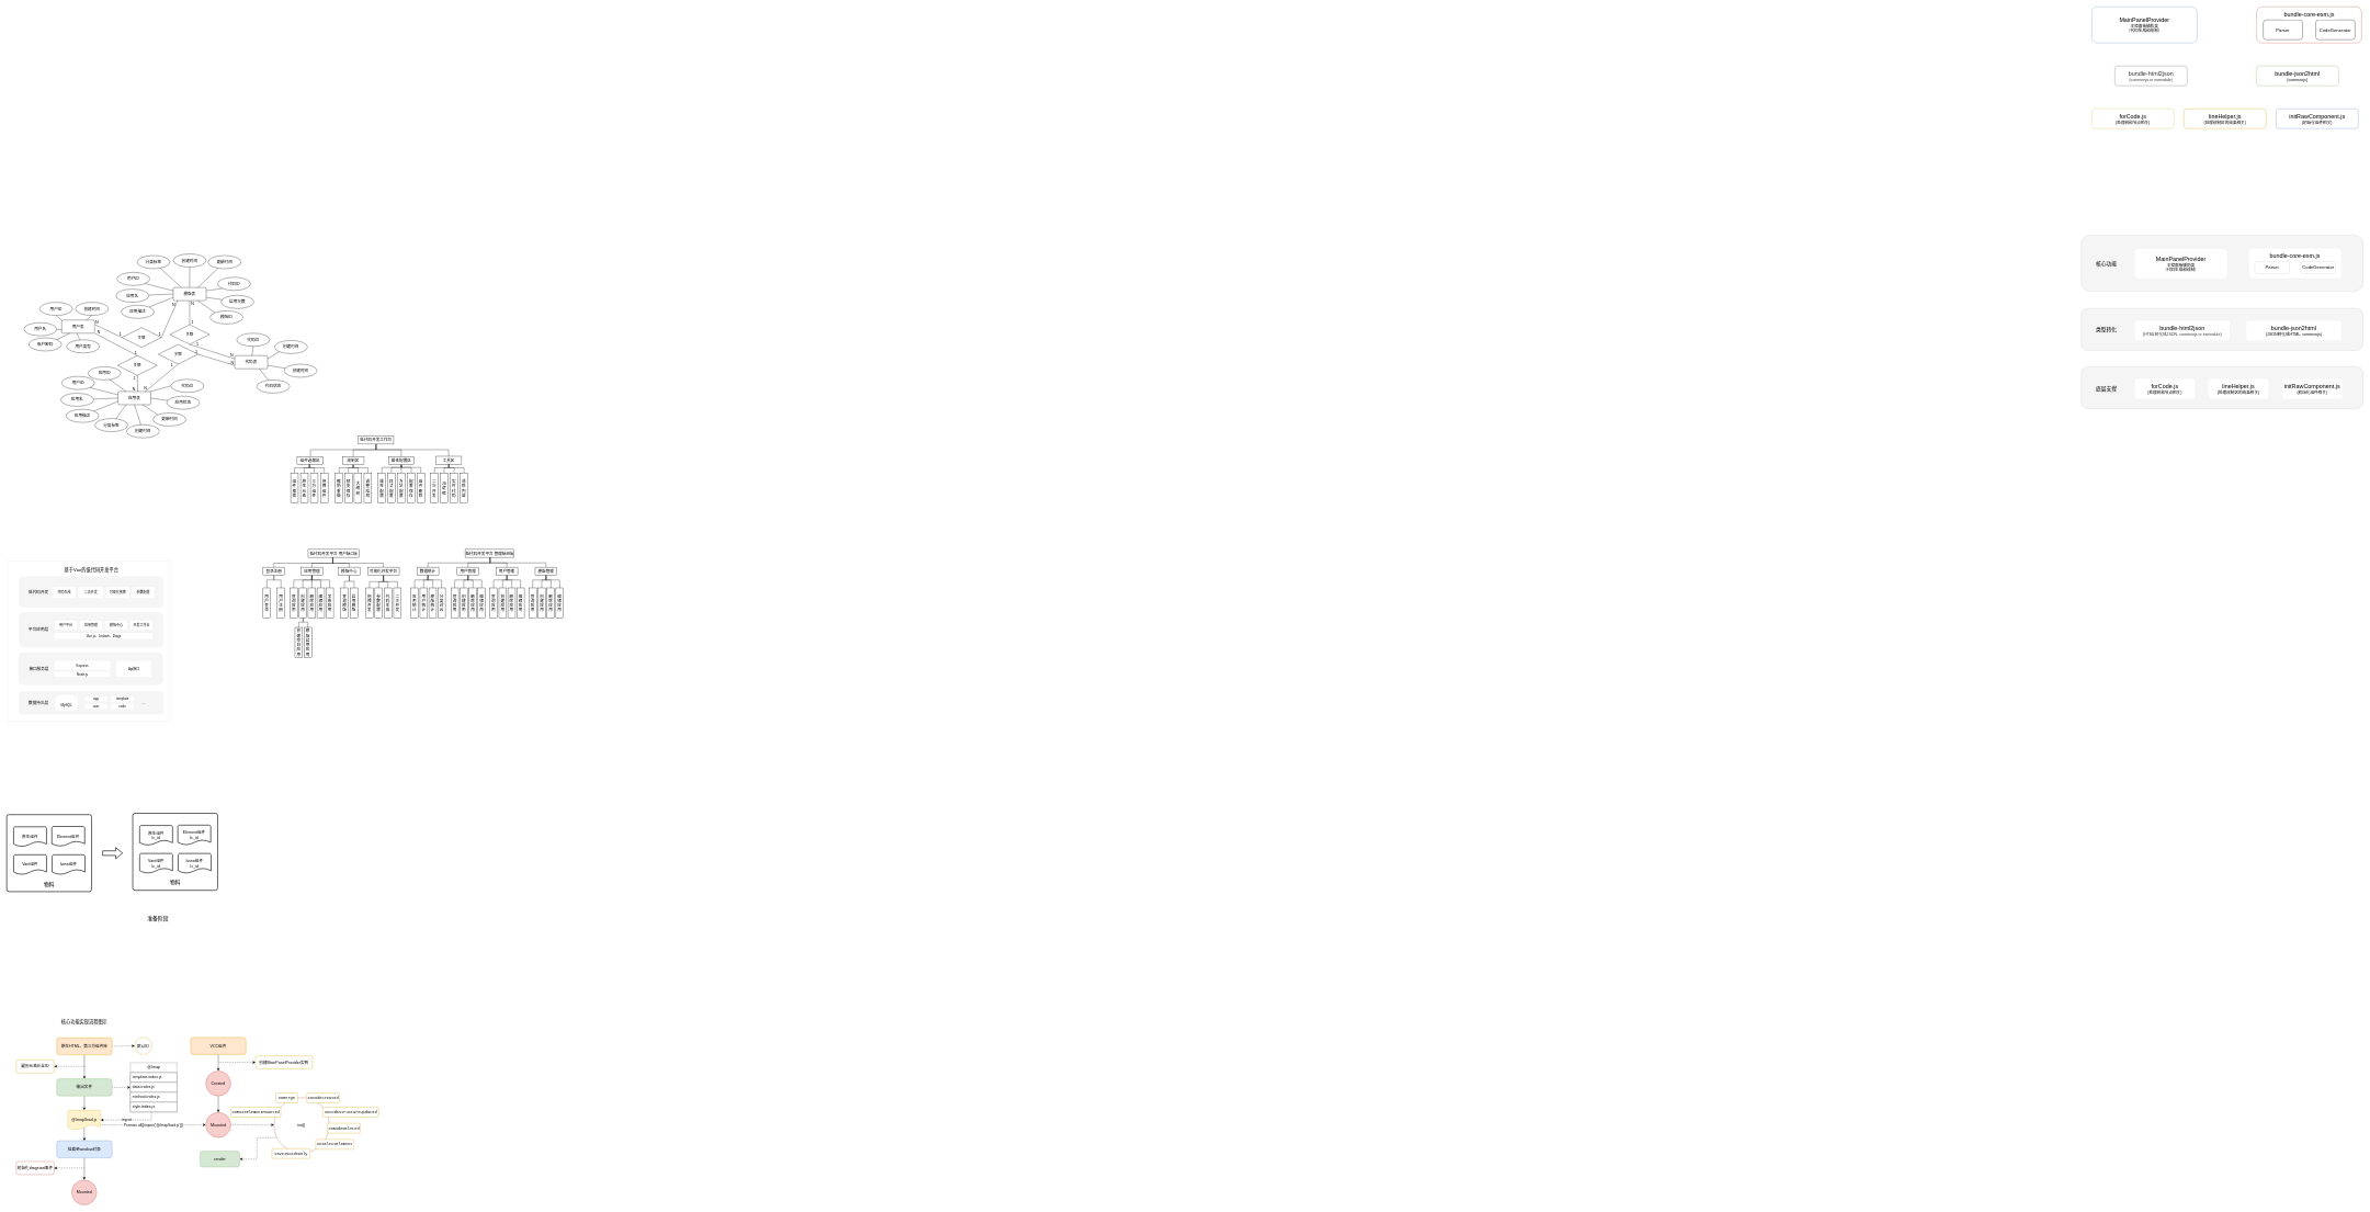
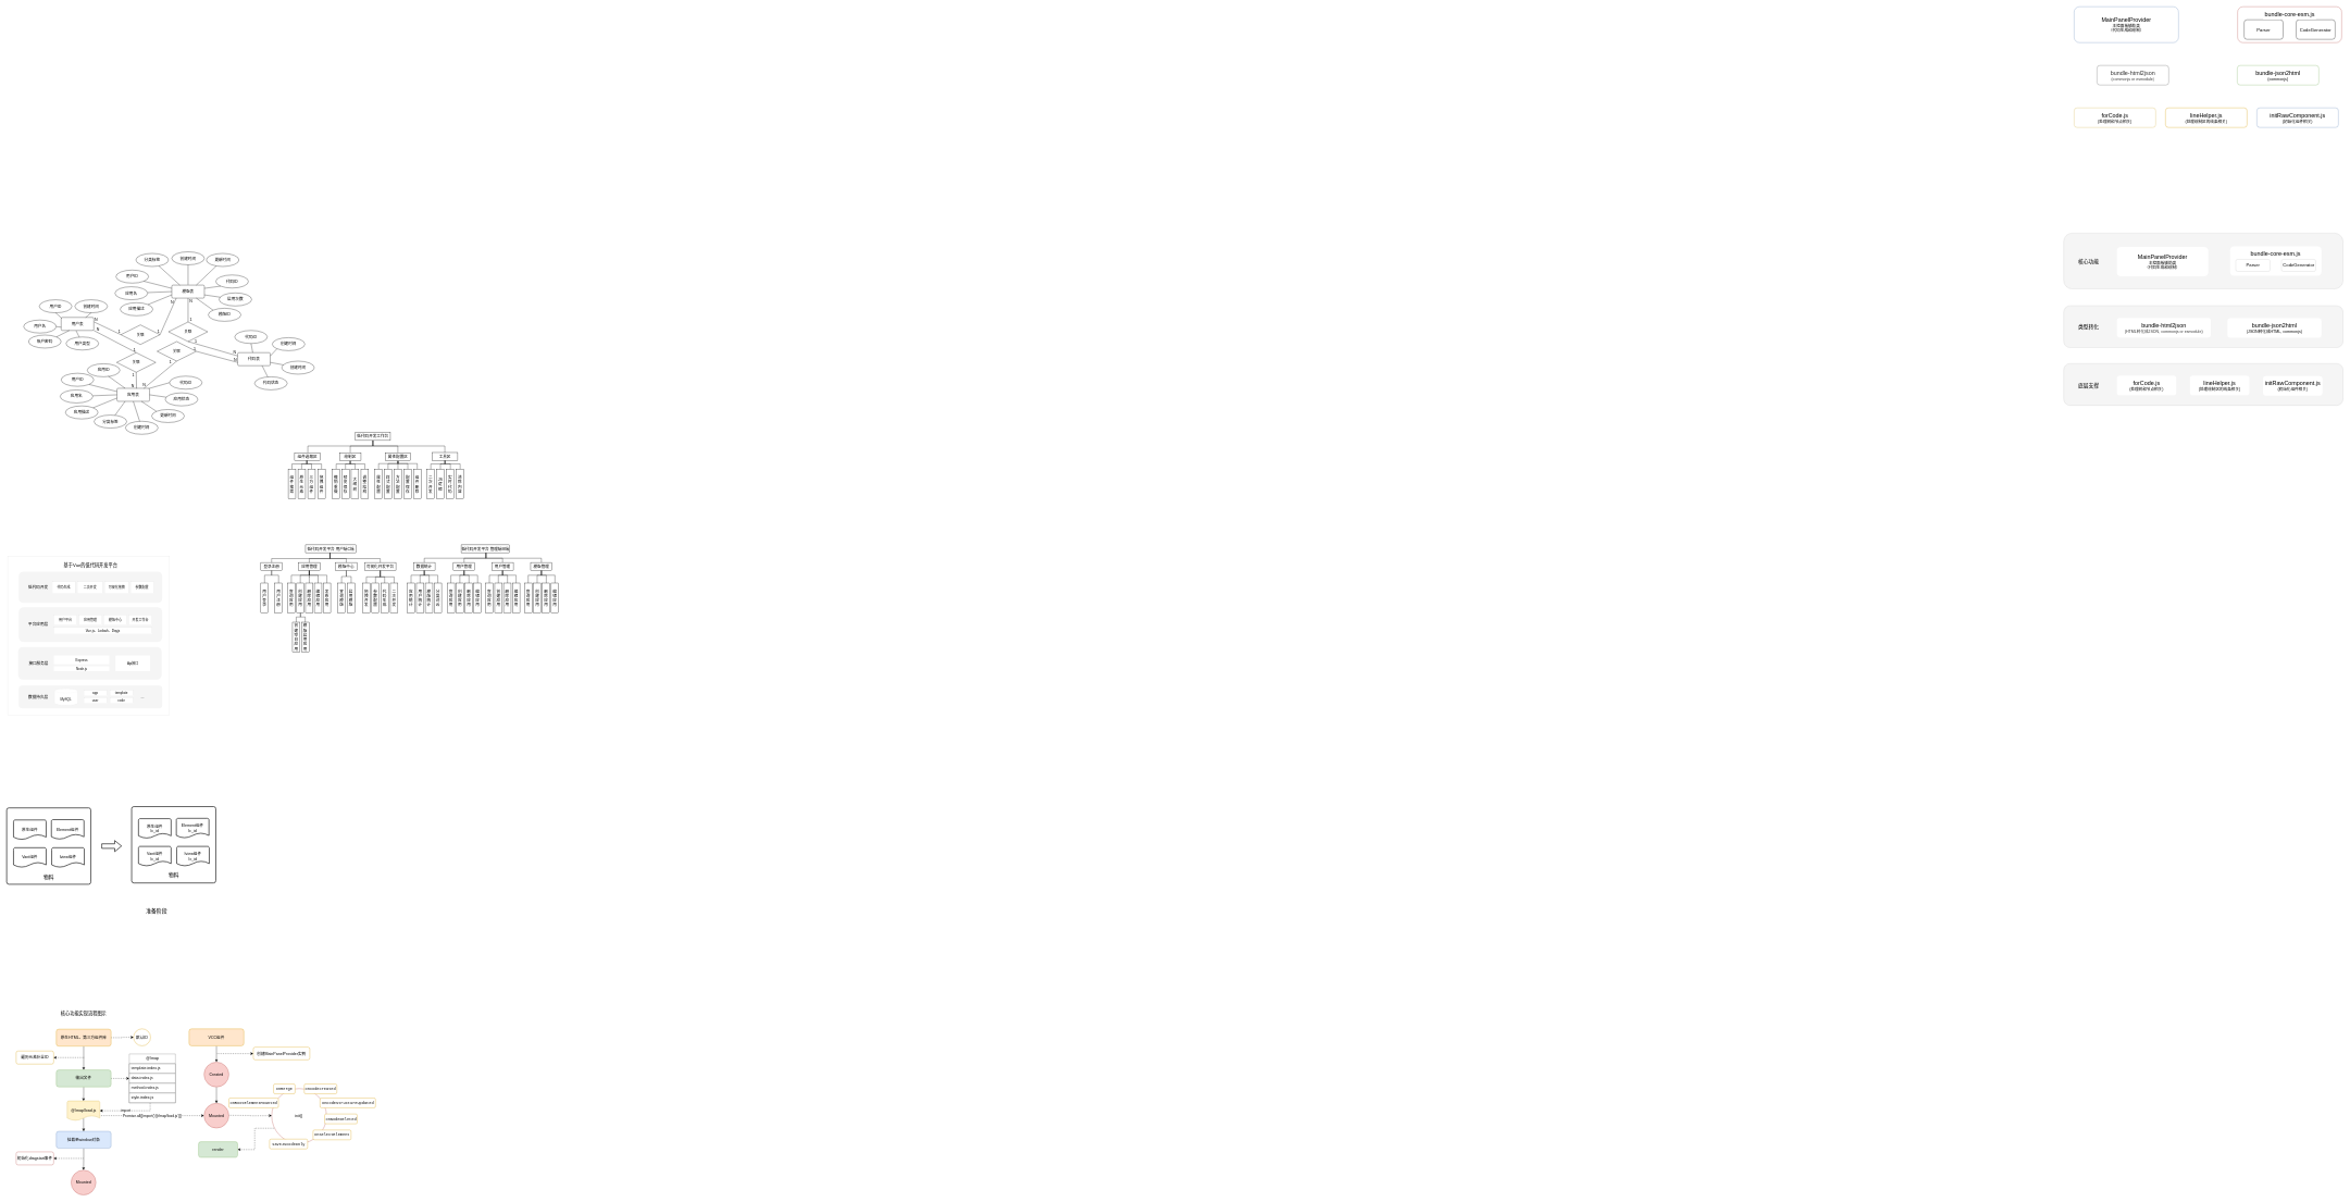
- <mxCell id="185" value="代码表" style="rounded=1;arcSize=10;whiteSpace=wrap;html=1;align=center;" parent="1" vertex="1"><mxGeometry x="713" y="1080" width="100" height="40" as="geometry" /></mxCell>
+ <mxCell id="185" value="代码表" style="rounded=1;arcSize=10;whiteSpace=wrap;html=1;align=center;" parent="1" vertex="1"><mxGeometry x="728" y="1080" width="100" height="40" as="geometry" /></mxCell>
